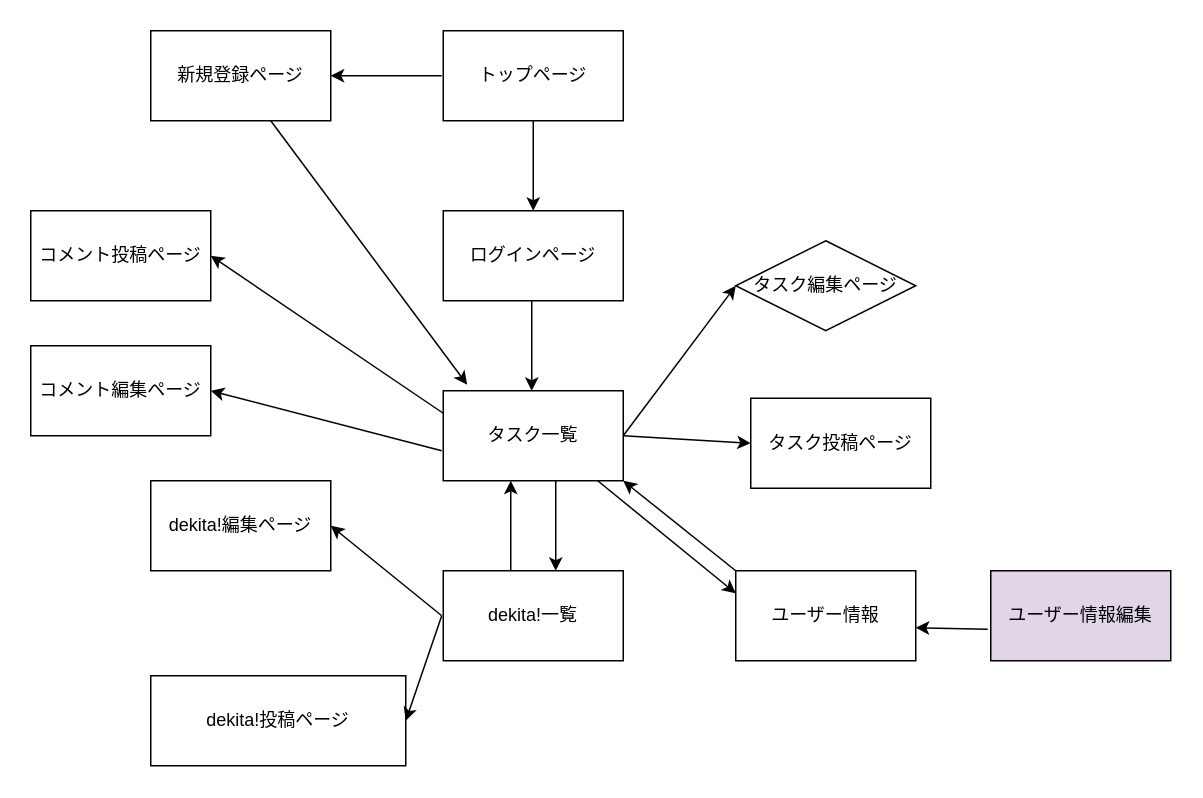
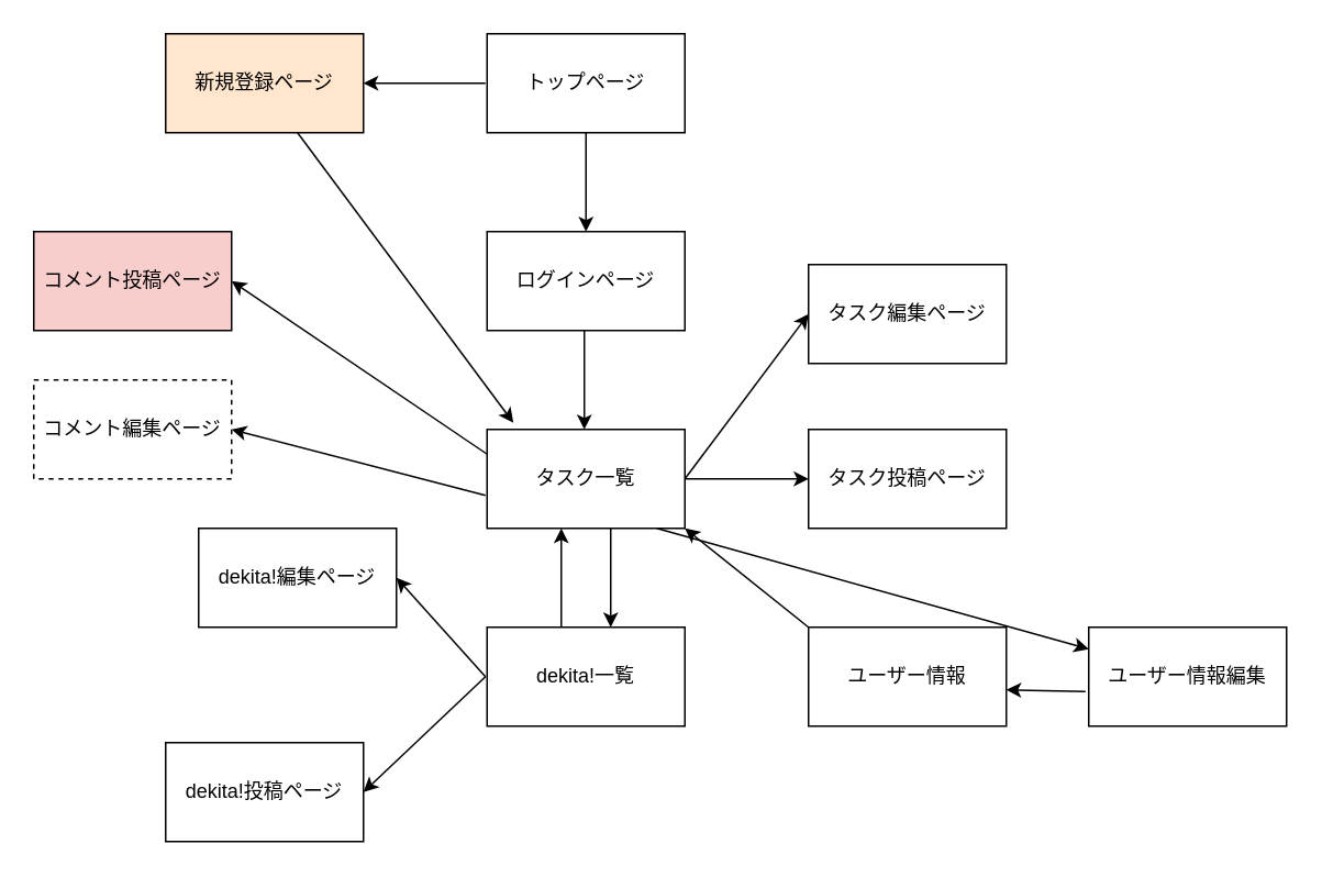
- <mxCell id="4" value="新規登録ページ" style="rounded=0;whiteSpace=wrap;html=1;" vertex="1" parent="1"><mxGeometry x="100" y="20" width="120" height="60" as="geometry" /></mxCell>
+ <mxCell id="4" value="新規登録ページ" style="rounded=0;whiteSpace=wrap;html=1;fillColor=#ffe6cc;" vertex="1" parent="1"><mxGeometry x="100" y="20" width="120" height="60" as="geometry" /></mxCell>
- <mxCell id="26" value="コメント投稿ページ" style="rounded=0;whiteSpace=wrap;html=1;" vertex="1" parent="1"><mxGeometry x="20" y="140" width="120" height="60" as="geometry" /></mxCell>
+ <mxCell id="26" value="コメント投稿ページ" style="rounded=0;whiteSpace=wrap;html=1;fillColor=#f8cecc;" vertex="1" parent="1"><mxGeometry x="20" y="140" width="120" height="60" as="geometry" /></mxCell>
- <mxCell id="16" value="タスク編集ページ" style="rhombus;whiteSpace=wrap;html=1;" vertex="1" parent="1"><mxGeometry x="490" y="160" width="120" height="60" as="geometry" /></mxCell>
+ <mxCell id="16" value="タスク編集ページ" style="rounded=0;whiteSpace=wrap;html=1;" vertex="1" parent="1"><mxGeometry x="490" y="160" width="120" height="60" as="geometry" /></mxCell>
- <mxCell id="27" value="コメント編集ページ" style="rounded=0;whiteSpace=wrap;html=1;" vertex="1" parent="1"><mxGeometry x="20" y="230" width="120" height="60" as="geometry" /></mxCell>
+ <mxCell id="27" value="コメント編集ページ" style="rounded=0;whiteSpace=wrap;html=1;dashed=1;" vertex="1" parent="1"><mxGeometry x="20" y="230" width="120" height="60" as="geometry" /></mxCell>
- <mxCell id="14" value="タスク投稿ページ" style="rounded=0;whiteSpace=wrap;html=1;" vertex="1" parent="1"><mxGeometry x="500" y="265" width="120" height="60" as="geometry" /></mxCell>
+ <mxCell id="14" value="タスク投稿ページ" style="rounded=0;whiteSpace=wrap;html=1;" vertex="1" parent="1"><mxGeometry x="490" y="260" width="120" height="60" as="geometry" /></mxCell>
- <mxCell id="24" value="dekita!編集ページ" style="rounded=0;whiteSpace=wrap;html=1;" vertex="1" parent="1"><mxGeometry x="100" y="320" width="120" height="60" as="geometry" /></mxCell>
+ <mxCell id="24" value="dekita!編集ページ" style="rounded=0;whiteSpace=wrap;html=1;" vertex="1" parent="1"><mxGeometry x="120" y="320" width="120" height="60" as="geometry" /></mxCell>
- <mxCell id="13" value="" style="endArrow=classic;html=1;entryX=0;entryY=0.25;entryDx=0;entryDy=0;exitX=0.858;exitY=1;exitDx=0;exitDy=0;exitPerimeter=0;" edge="1" parent="1" source="5" target="12"><mxGeometry width="50" height="50" relative="1" as="geometry"><mxPoint x="414" y="290" as="sourcePoint" /><mxPoint x="414" y="350" as="targetPoint" /></mxGeometry></mxCell>
+ <mxCell id="13" value="" style="endArrow=classic;html=1;exitX=0.858;exitY=1;exitDx=0;exitDy=0;exitPerimeter=0;" edge="1" parent="1" source="5" target="18"><mxGeometry width="50" height="50" relative="1" as="geometry"><mxPoint x="414" y="290" as="sourcePoint" /><mxPoint x="414" y="350" as="targetPoint" /></mxGeometry></mxCell>
- <mxCell id="18" value="ユーザー情報編集" style="rounded=0;whiteSpace=wrap;html=1;fillColor=#e1d5e7;" vertex="1" parent="1"><mxGeometry x="660" y="380" width="120" height="60" as="geometry" /></mxCell>
+ <mxCell id="18" value="ユーザー情報編集" style="rounded=0;whiteSpace=wrap;html=1;" vertex="1" parent="1"><mxGeometry x="660" y="380" width="120" height="60" as="geometry" /></mxCell>
- <mxCell id="22" value="dekita!投稿ページ" style="rounded=0;whiteSpace=wrap;html=1;" vertex="1" parent="1"><mxGeometry x="100" y="450" width="170" height="60" as="geometry" /></mxCell>
+ <mxCell id="22" value="dekita!投稿ページ" style="rounded=0;whiteSpace=wrap;html=1;" vertex="1" parent="1"><mxGeometry x="100" y="450" width="120" height="60" as="geometry" /></mxCell>
